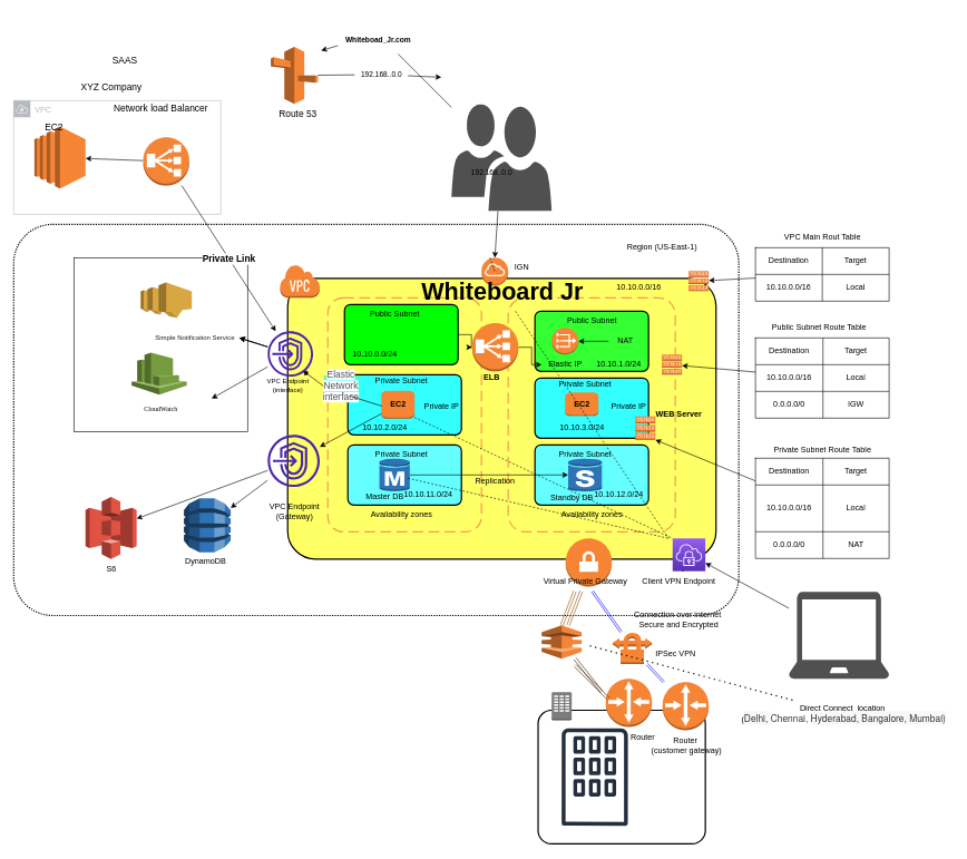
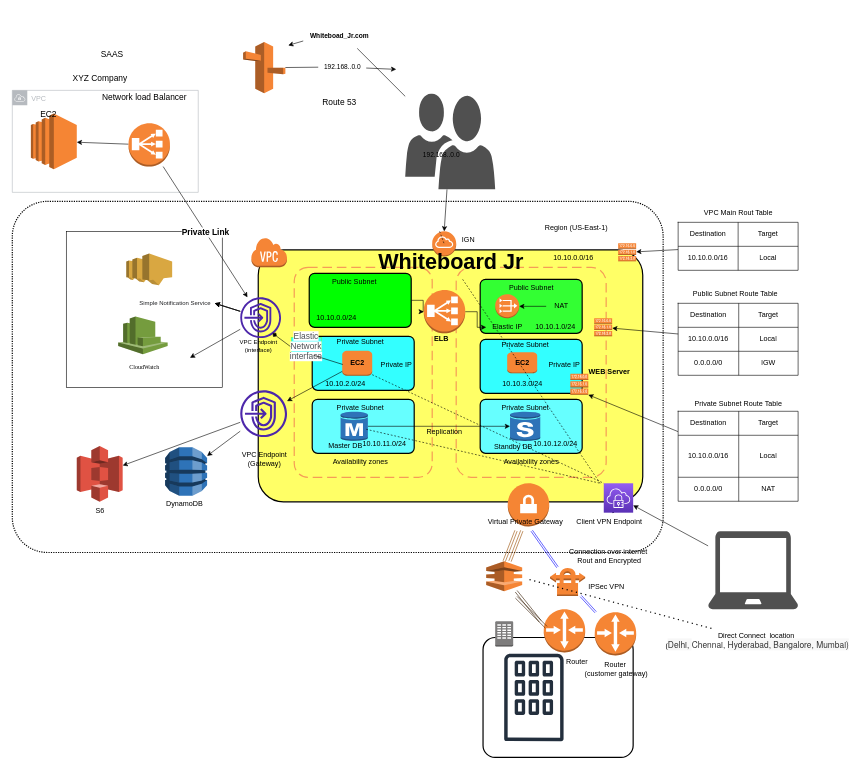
- <mxCell id="165" value="&lt;font style=&quot;font-size: 14px;&quot;&gt;Route 53&lt;/font&gt;" style="text;html=1;align=center;verticalAlign=middle;resizable=0;points=[];autosize=1;strokeColor=none;fillColor=none;fontSize=11;fontFamily=Helvetica;" parent="1" vertex="1"><mxGeometry x="405" y="155" width="80" height="30" as="geometry" /></mxCell>
+ <mxCell id="165" value="&lt;font style=&quot;font-size: 14px;&quot;&gt;Route 53&lt;/font&gt;" style="text;html=1;align=center;verticalAlign=middle;resizable=0;points=[];autosize=1;strokeColor=none;fillColor=none;fontSize=11;fontFamily=Helvetica;" parent="1" vertex="1"><mxGeometry x="525" y="155" width="80" height="30" as="geometry" /></mxCell>
- <mxCell id="8" value="Region (US-East-1)" style="text;html=1;align=center;verticalAlign=middle;resizable=0;points=[];autosize=1;strokeColor=none;fillColor=none;" parent="1" vertex="1"><mxGeometry x="925" y="355" width="130" height="30" as="geometry" /></mxCell>
+ <mxCell id="8" value="Region (US-East-1)" style="text;html=1;align=center;verticalAlign=middle;resizable=0;points=[];autosize=1;strokeColor=none;fillColor=none;" parent="1" vertex="1"><mxGeometry x="895" y="365" width="130" height="30" as="geometry" /></mxCell>
- <mxCell id="116" value="Connection over internet&amp;nbsp;&lt;br&gt;Secure and Encrypted" style="text;html=1;align=center;verticalAlign=middle;resizable=0;points=[];autosize=1;strokeColor=none;fillColor=none;" parent="1" vertex="1"><mxGeometry x="935" y="907" width="160" height="40" as="geometry" /></mxCell>
+ <mxCell id="116" value="Connection over internet&amp;nbsp;&lt;br&gt;Rout and Encrypted" style="text;html=1;align=center;verticalAlign=middle;resizable=0;points=[];autosize=1;strokeColor=none;fillColor=none;" parent="1" vertex="1"><mxGeometry x="935" y="907" width="160" height="40" as="geometry" /></mxCell>
